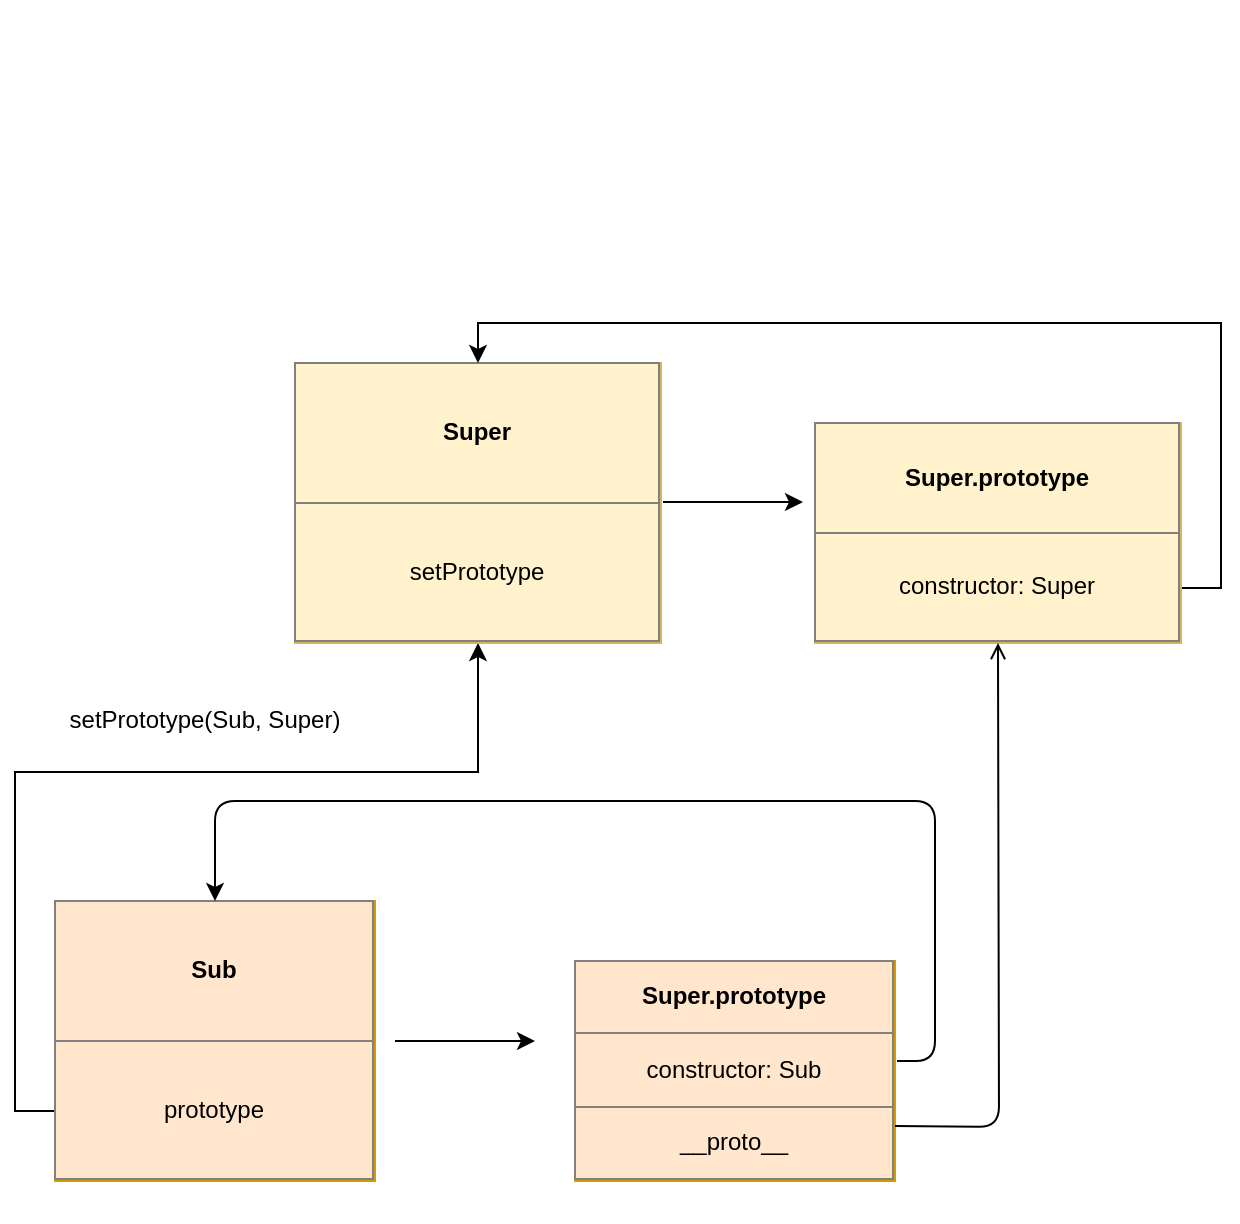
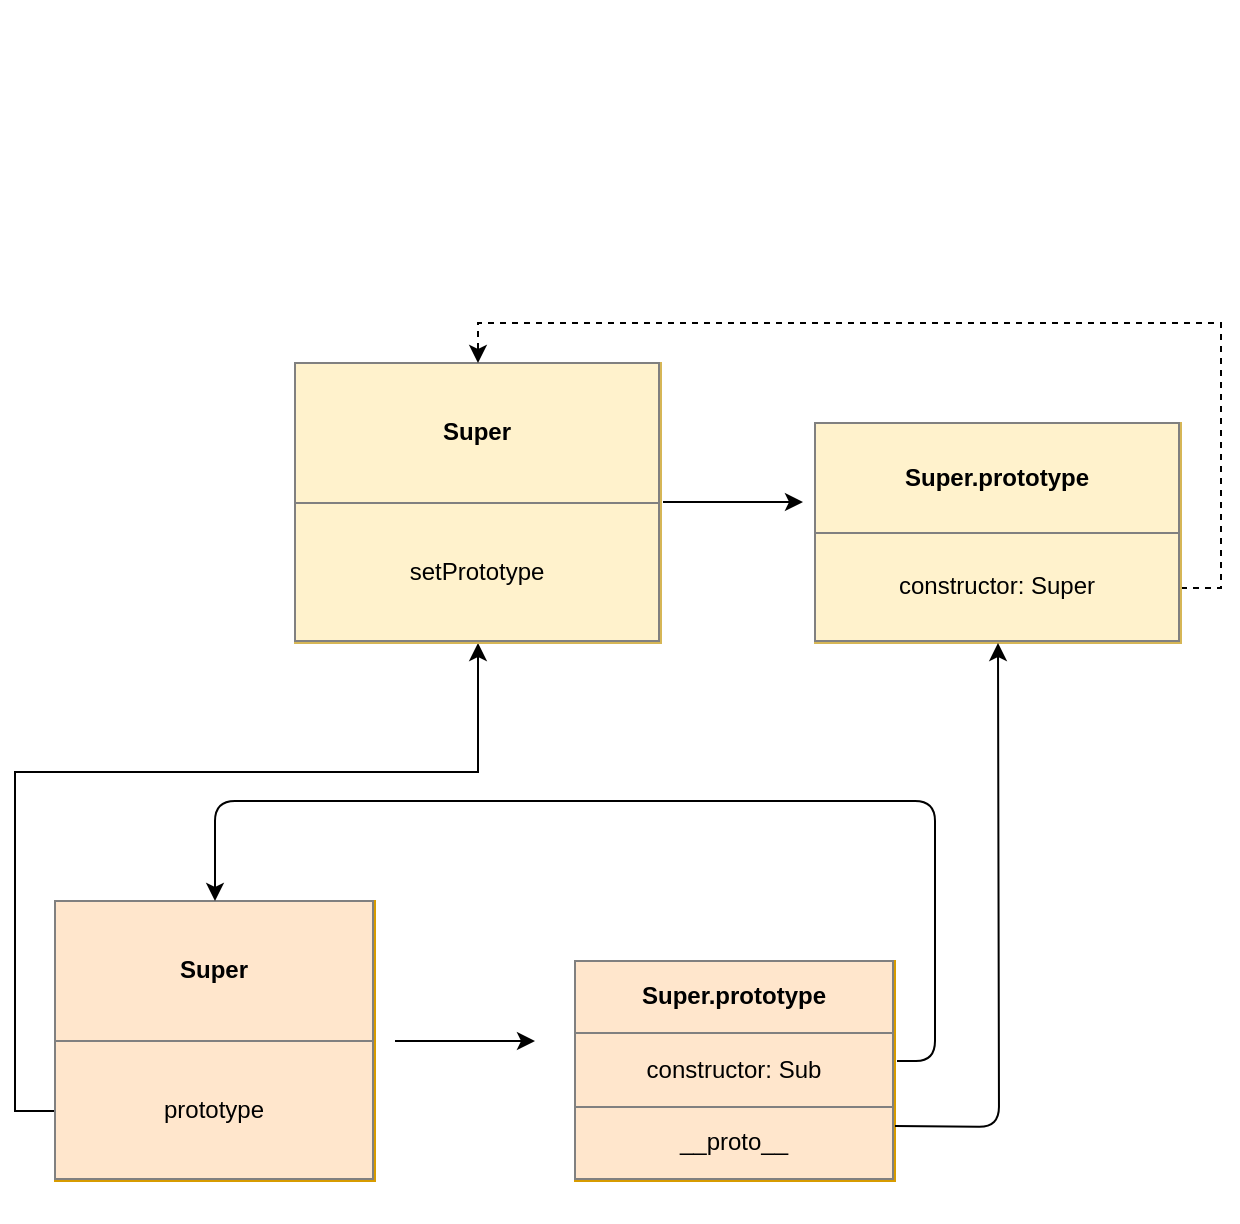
- <mxCell id="9" style="edgeStyle=orthogonalEdgeStyle;rounded=0;orthogonalLoop=1;jettySize=auto;html=1;exitX=1;exitY=0.75;exitDx=0;exitDy=0;entryX=0.5;entryY=0;entryDx=0;entryDy=0;" edge="1" parent="1" source="10" target="8"><mxGeometry relative="1" as="geometry" /></mxCell>
+ <mxCell id="9" style="edgeStyle=orthogonalEdgeStyle;rounded=0;orthogonalLoop=1;jettySize=auto;html=1;exitX=1;exitY=0.75;exitDx=0;exitDy=0;entryX=0.5;entryY=0;entryDx=0;entryDy=0;dashed=1;" edge="1" parent="1" source="10" target="8"><mxGeometry relative="1" as="geometry" /></mxCell>
- <mxCell id="12" value="" style="endArrow=open;html=1;exitX=1;exitY=0.75;exitDx=0;exitDy=0;entryX=0.5;entryY=1;entryDx=0;entryDy=0;" edge="1" parent="1" source="5" target="10"><mxGeometry width="50" height="50" relative="1" as="geometry"><mxPoint x="250" y="470" as="sourcePoint" /><mxPoint x="300" y="420" as="targetPoint" /><Array as="points"><mxPoint x="492" y="563" /></Array></mxGeometry></mxCell>
+ <mxCell id="12" value="" style="endArrow=classic;html=1;exitX=1;exitY=0.75;exitDx=0;exitDy=0;entryX=0.5;entryY=1;entryDx=0;entryDy=0;" edge="1" parent="1" source="5" target="10"><mxGeometry width="50" height="50" relative="1" as="geometry"><mxPoint x="250" y="470" as="sourcePoint" /><mxPoint x="300" y="420" as="targetPoint" /><Array as="points"><mxPoint x="492" y="563" /></Array></mxGeometry></mxCell>
- <mxCell id="13" value="setPrototype(Sub, Super)" style="text;html=1;align=center;verticalAlign=middle;resizable=0;points=[];autosize=1;" vertex="1" parent="1"><mxGeometry x="20" y="350" width="150" height="20" as="geometry" /></mxCell>
- <mxCell id="4" value="&lt;table border=&quot;1&quot; width=&quot;100%&quot; cellpadding=&quot;4&quot; style=&quot;width: 100% ; height: 100% ; border-collapse: collapse&quot;&gt;&lt;tbody&gt;&lt;tr&gt;&lt;th align=&quot;center&quot;&gt;Sub&lt;/th&gt;&lt;/tr&gt;&lt;tr&gt;&lt;td align=&quot;center&quot;&gt;prototype&lt;/td&gt;&lt;/tr&gt;&lt;/tbody&gt;&lt;/table&gt;" style="text;html=1;strokeColor=#d79b00;fillColor=#ffe6cc;overflow=fill;" vertex="1" parent="1"><mxGeometry x="20" y="450" width="160" height="140" as="geometry" /></mxCell>
+ <mxCell id="4" value="&lt;table border=&quot;1&quot; width=&quot;100%&quot; cellpadding=&quot;4&quot; style=&quot;width: 100% ; height: 100% ; border-collapse: collapse&quot;&gt;&lt;tbody&gt;&lt;tr&gt;&lt;th align=&quot;center&quot;&gt;Super&lt;/th&gt;&lt;/tr&gt;&lt;tr&gt;&lt;td align=&quot;center&quot;&gt;prototype&lt;/td&gt;&lt;/tr&gt;&lt;/tbody&gt;&lt;/table&gt;" style="text;html=1;strokeColor=#d79b00;fillColor=#ffe6cc;overflow=fill;" vertex="1" parent="1"><mxGeometry x="20" y="450" width="160" height="140" as="geometry" /></mxCell>
